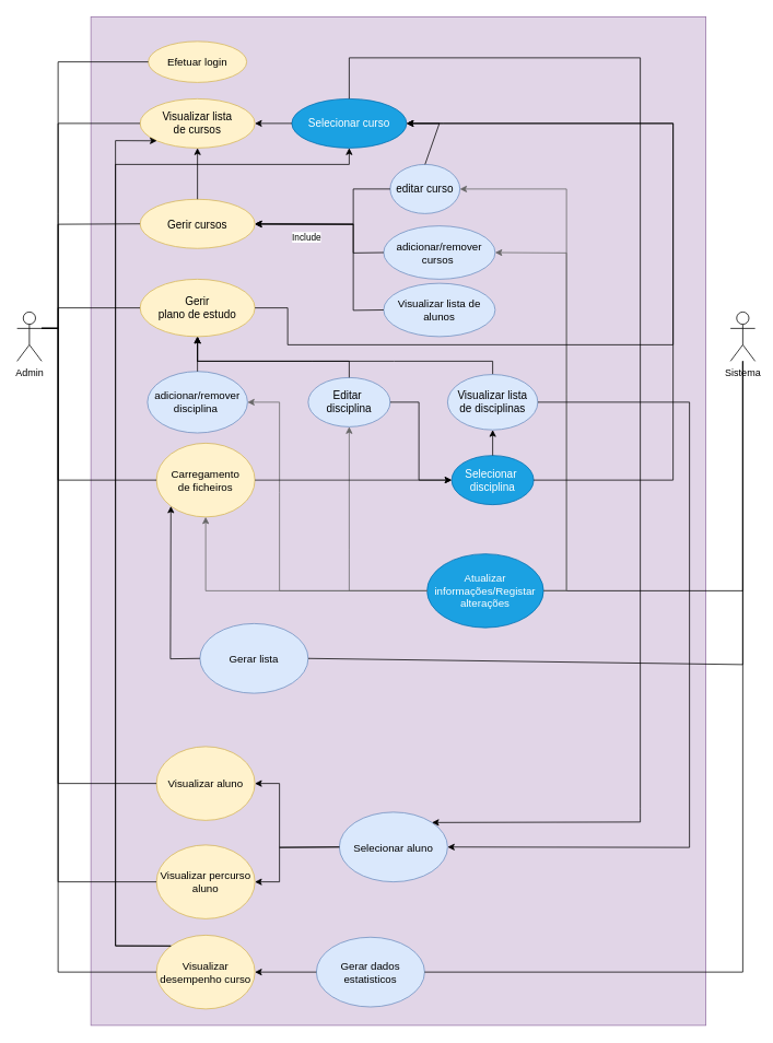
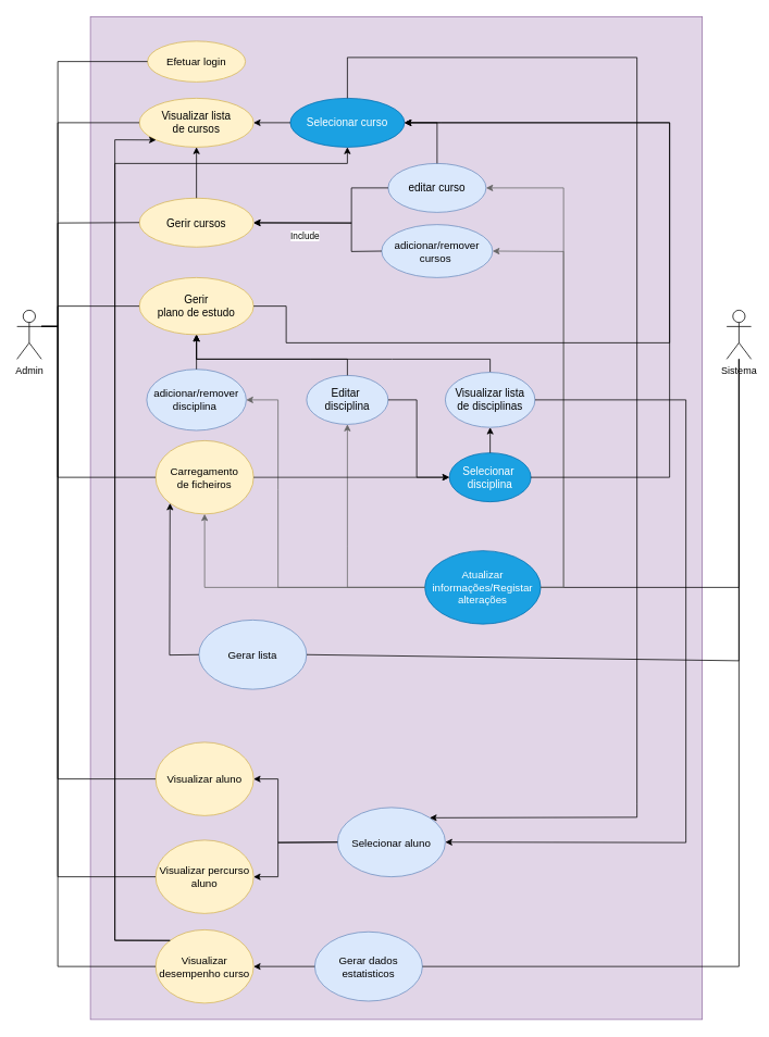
- <mxCell id="14" value="&lt;div&gt;&lt;font face=&quot;arial&quot;&gt;&lt;span style=&quot;font-size: 13.333px&quot;&gt;editar curso&lt;/span&gt;&lt;/font&gt;&lt;/div&gt;" style="ellipse;whiteSpace=wrap;html=1;fillColor=#dae8fc;strokeColor=#6c8ebf;" parent="1" vertex="1"><mxGeometry x="475" y="200" width="85" height="60" as="geometry" /></mxCell>
+ <mxCell id="14" value="&lt;div&gt;&lt;font face=&quot;arial&quot;&gt;&lt;span style=&quot;font-size: 13.333px&quot;&gt;editar curso&lt;/span&gt;&lt;/font&gt;&lt;/div&gt;" style="ellipse;whiteSpace=wrap;html=1;fillColor=#dae8fc;strokeColor=#6c8ebf;" parent="1" vertex="1"><mxGeometry x="475" y="200" width="120" height="60" as="geometry" /></mxCell>
- <mxCell id="44" value="" style="endArrow=classic;html=1;rounded=0;fontSize=13;strokeColor=#000000;exitX=0;exitY=0.5;exitDx=0;exitDy=0;entryX=1;entryY=0.5;entryDx=0;entryDy=0;" parent="1" source="43" target="10" edge="1"><mxGeometry width="50" height="50" relative="1" as="geometry"><mxPoint x="380" y="400" as="sourcePoint" /><mxPoint x="430" y="350" as="targetPoint" /><Array as="points"><mxPoint x="430" y="378" /><mxPoint x="430" y="273" /></Array></mxGeometry></mxCell>
- <mxCell id="43" value="&lt;div&gt;&lt;font face=&quot;arial&quot;&gt;&lt;span style=&quot;font-size: 13px&quot;&gt;Visualizar lista de alunos&lt;/span&gt;&lt;/font&gt;&lt;/div&gt;" style="ellipse;whiteSpace=wrap;html=1;fillColor=#dae8fc;strokeColor=#6c8ebf;" parent="1" vertex="1"><mxGeometry x="467" y="345" width="136" height="65" as="geometry" /></mxCell>
